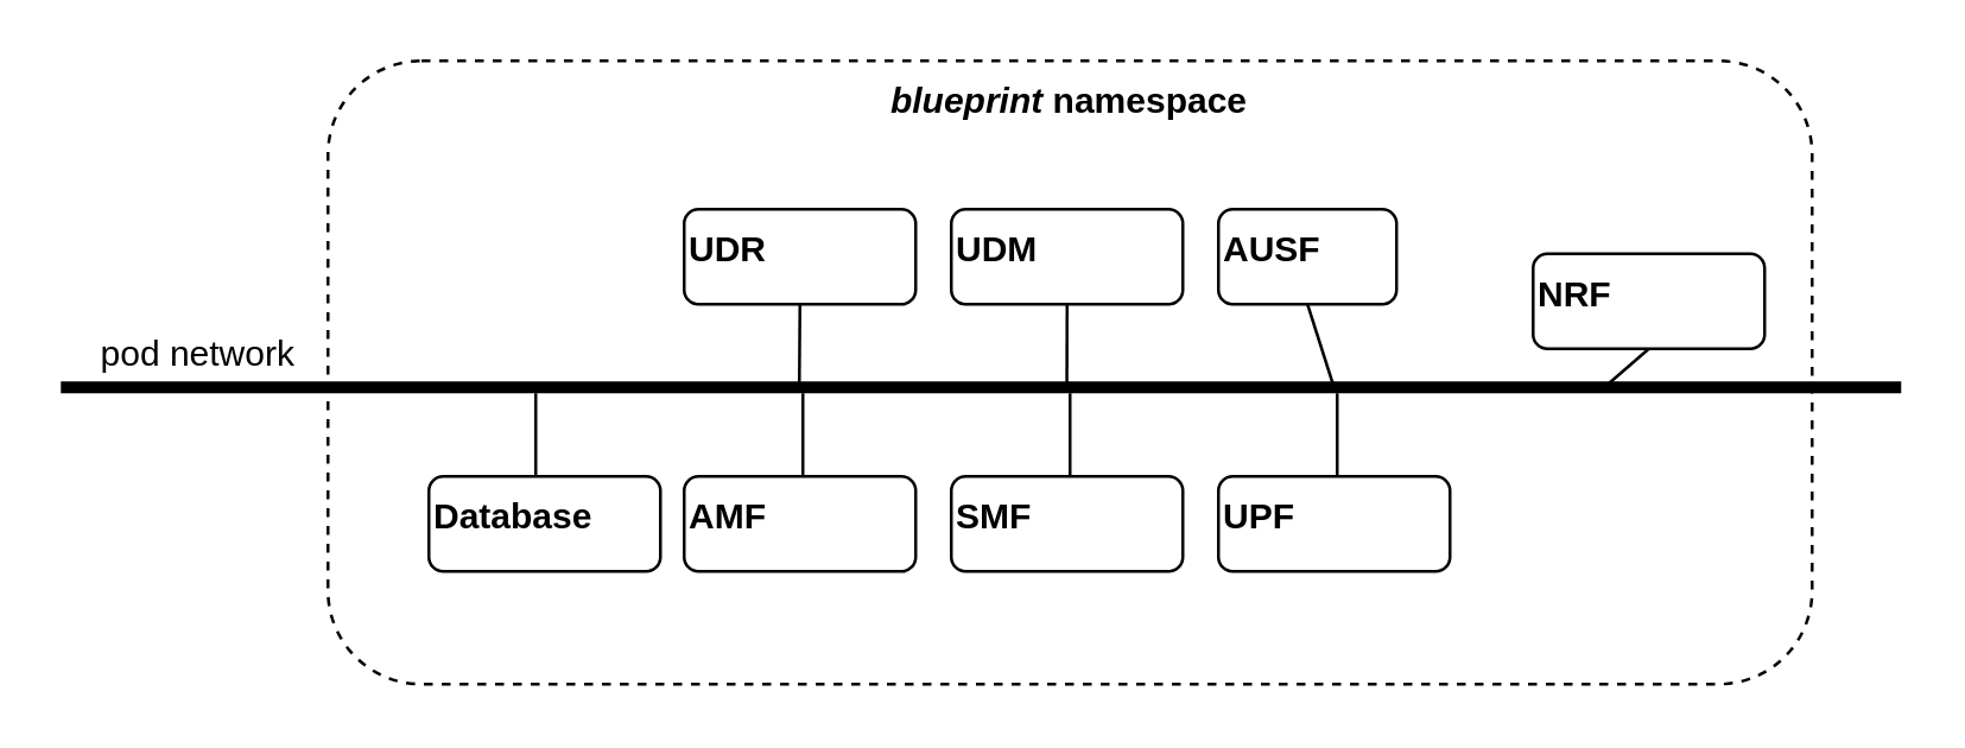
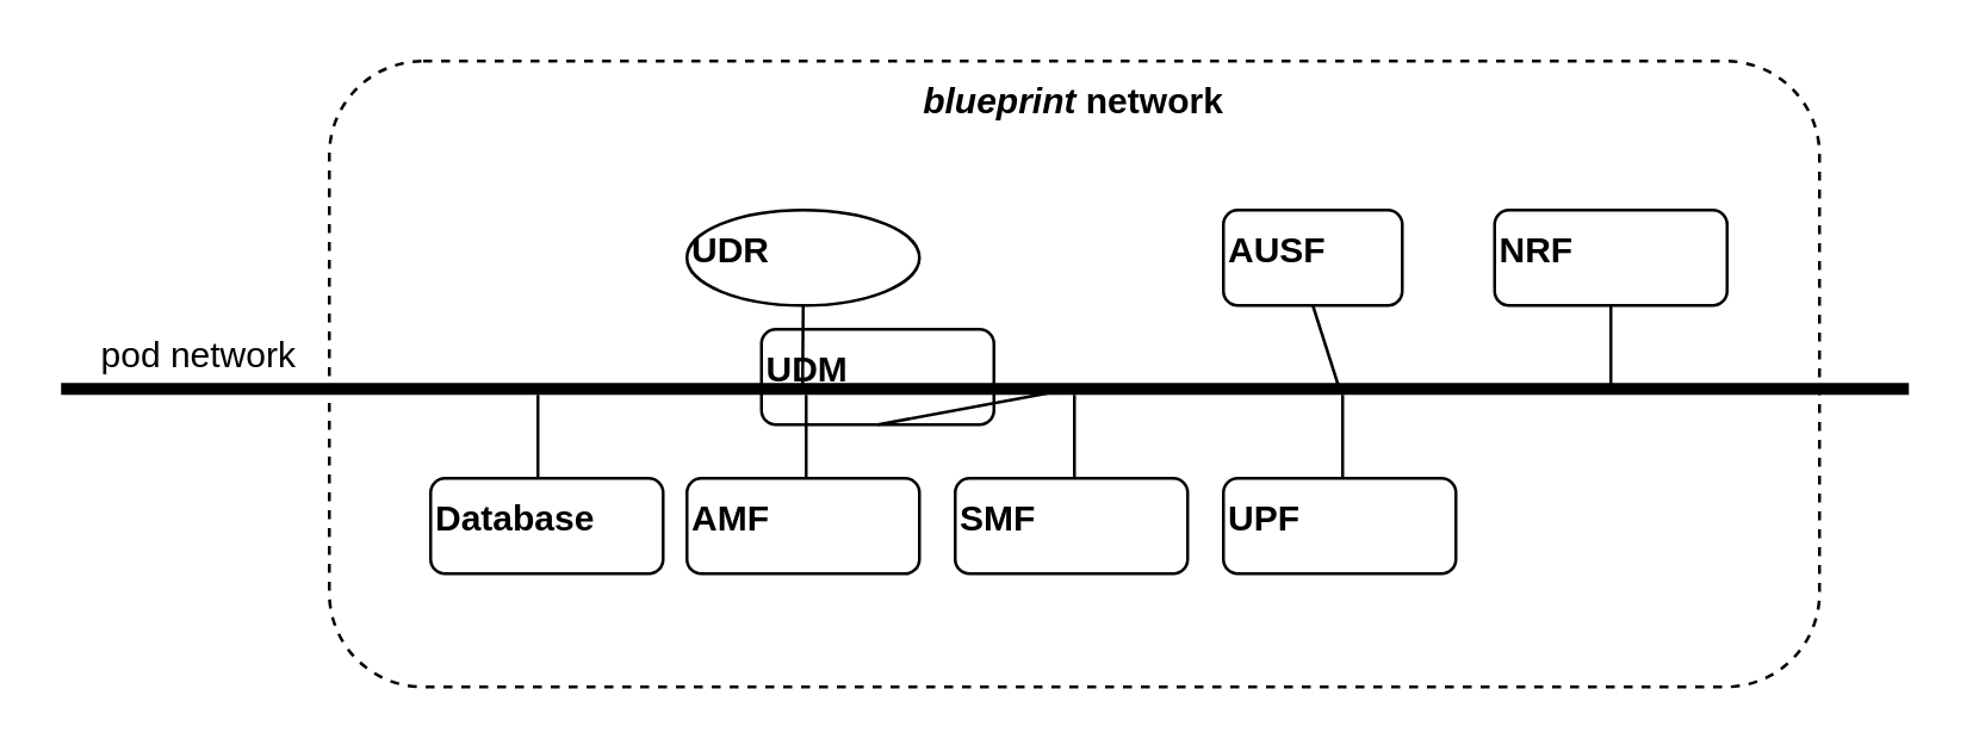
- <mxCell id="2" value="&lt;b&gt;&lt;i&gt;blueprint&lt;/i&gt; namespace&lt;/b&gt;" style="rounded=1;whiteSpace=wrap;html=1;strokeColor=#000000;strokeWidth=1;fontColor=#000000;fillColor=none;align=center;verticalAlign=top;dashed=1;" parent="1" vertex="1"><mxGeometry x="110" y="20" width="500" height="210" as="geometry" /></mxCell>
+ <mxCell id="2" value="&lt;b&gt;&lt;i&gt;blueprint&lt;/i&gt; network&lt;/b&gt;" style="rounded=1;whiteSpace=wrap;html=1;strokeColor=#000000;strokeWidth=1;fontColor=#000000;fillColor=none;align=center;verticalAlign=top;dashed=1;" parent="1" vertex="1"><mxGeometry x="110" y="20" width="500" height="210" as="geometry" /></mxCell>
- <mxCell id="3" value="&lt;b&gt;UDR&lt;/b&gt;" style="rounded=1;whiteSpace=wrap;html=1;strokeColor=#000000;strokeWidth=1;fontColor=#000000;fillColor=none;align=left;verticalAlign=top;" parent="1" vertex="1"><mxGeometry x="230" y="70" width="78" height="32" as="geometry" /></mxCell>
+ <mxCell id="3" value="&lt;b&gt;UDR&lt;/b&gt;" style="ellipse;whiteSpace=wrap;html=1;strokeColor=#000000;strokeWidth=1;fontColor=#000000;fillColor=none;align=left;verticalAlign=top;" parent="1" vertex="1"><mxGeometry x="230" y="70" width="78" height="32" as="geometry" /></mxCell>
- <mxCell id="4" value="&lt;b&gt;UDM&lt;/b&gt;" style="rounded=1;whiteSpace=wrap;html=1;strokeColor=#000000;strokeWidth=1;fontColor=#000000;fillColor=none;align=left;verticalAlign=top;" parent="1" vertex="1"><mxGeometry x="320" y="70" width="78" height="32" as="geometry" /></mxCell>
+ <mxCell id="4" value="&lt;b&gt;UDM&lt;/b&gt;" style="rounded=1;whiteSpace=wrap;html=1;strokeColor=#000000;strokeWidth=1;fontColor=#000000;fillColor=none;align=left;verticalAlign=top;" parent="1" vertex="1"><mxGeometry x="255" y="110" width="78" height="32" as="geometry" /></mxCell>
- <mxCell id="5" value="&lt;b&gt;NRF&lt;/b&gt;" style="rounded=1;whiteSpace=wrap;html=1;strokeColor=#000000;strokeWidth=1;fontColor=#000000;fillColor=none;align=left;verticalAlign=top;" parent="1" vertex="1"><mxGeometry x="516" y="85" width="78" height="32" as="geometry" /></mxCell>
+ <mxCell id="5" value="&lt;b&gt;NRF&lt;/b&gt;" style="rounded=1;whiteSpace=wrap;html=1;strokeColor=#000000;strokeWidth=1;fontColor=#000000;fillColor=none;align=left;verticalAlign=top;" parent="1" vertex="1"><mxGeometry x="501" y="70" width="78" height="32" as="geometry" /></mxCell>
